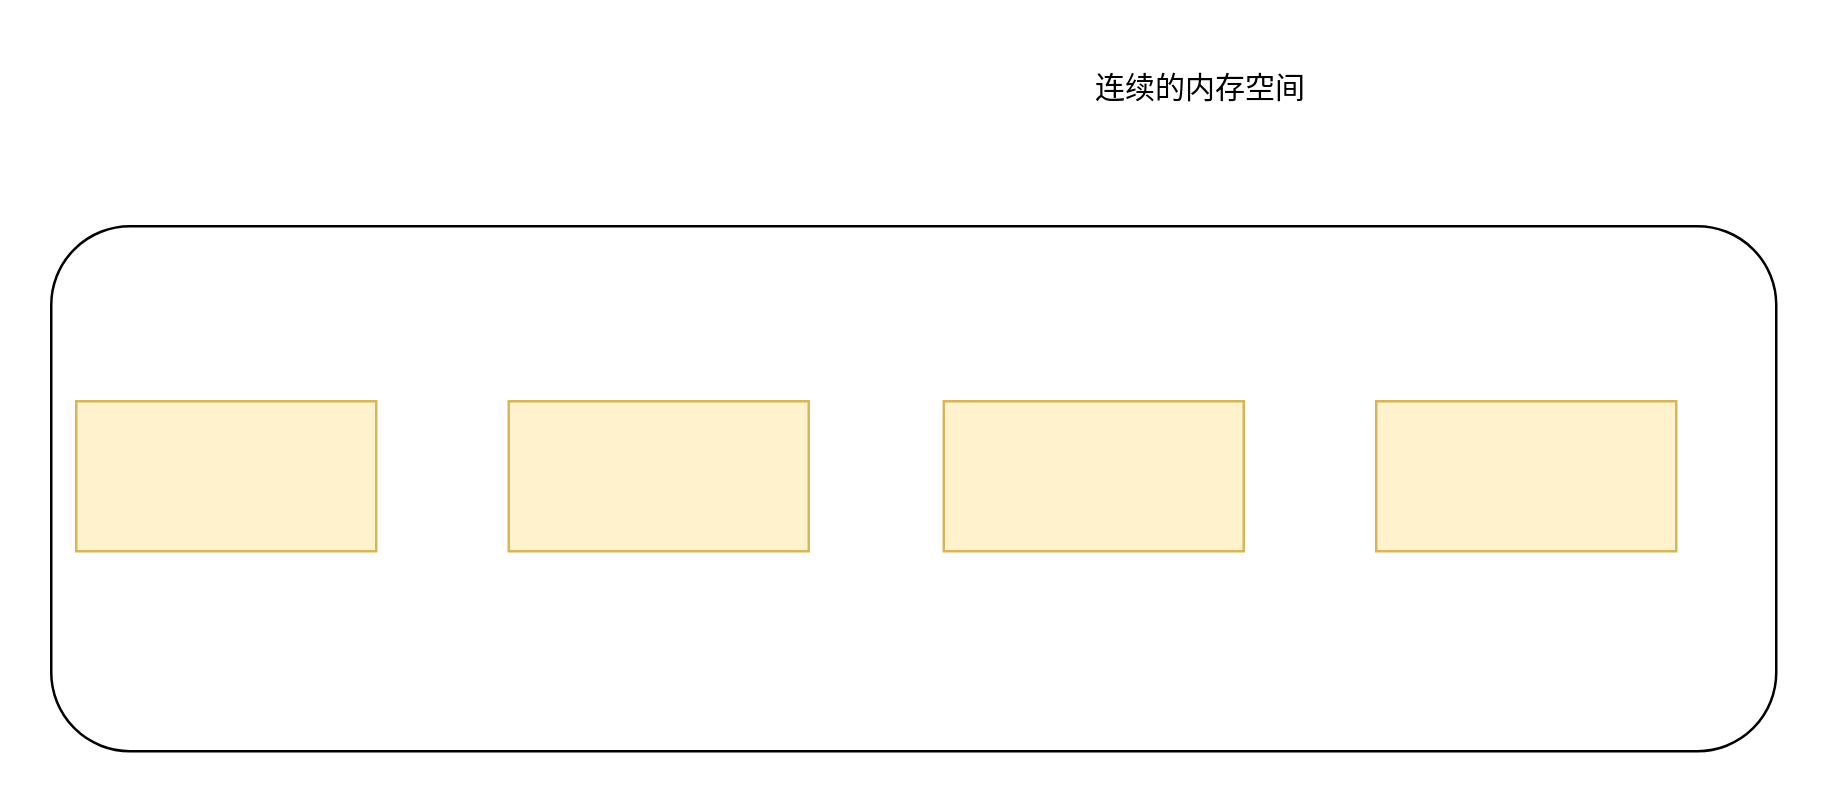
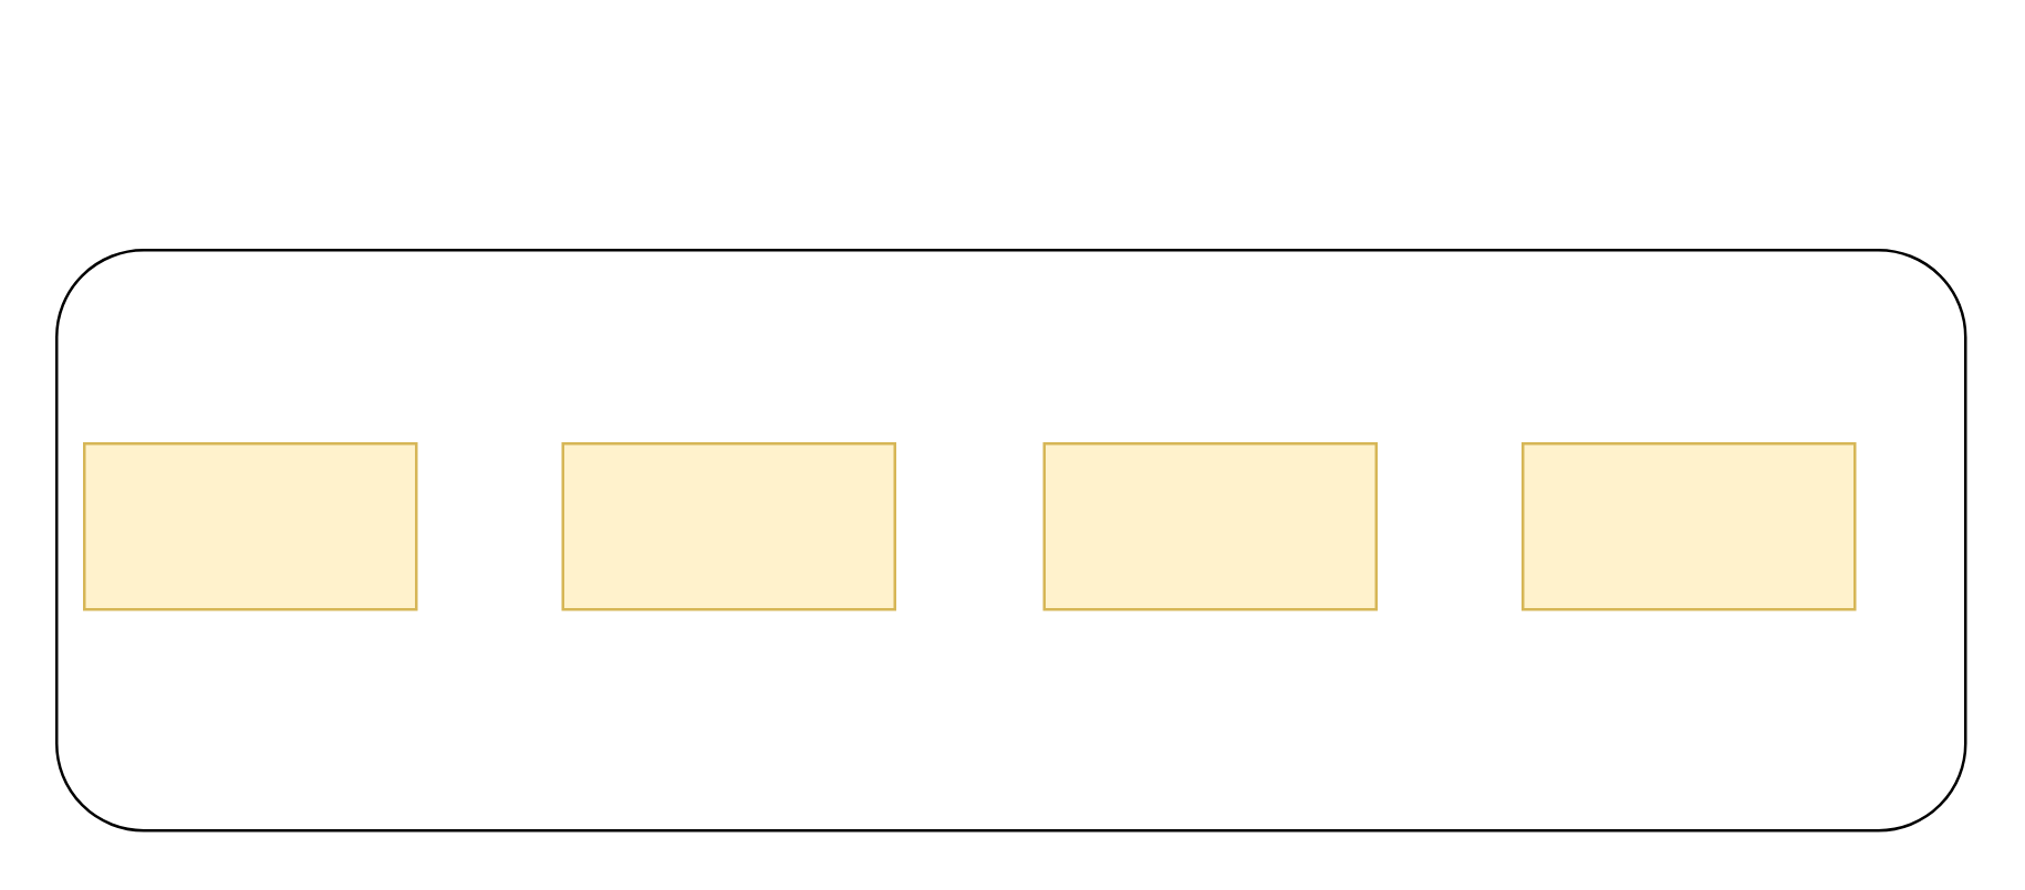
- <mxCell id="7" value="连续的内存空间" style="text;html=1;strokeColor=none;fillColor=none;align=center;verticalAlign=middle;whiteSpace=wrap;rounded=0;" vertex="1" parent="1"><mxGeometry x="365" y="20" width="230" height="30" as="geometry" /></mxCell>
